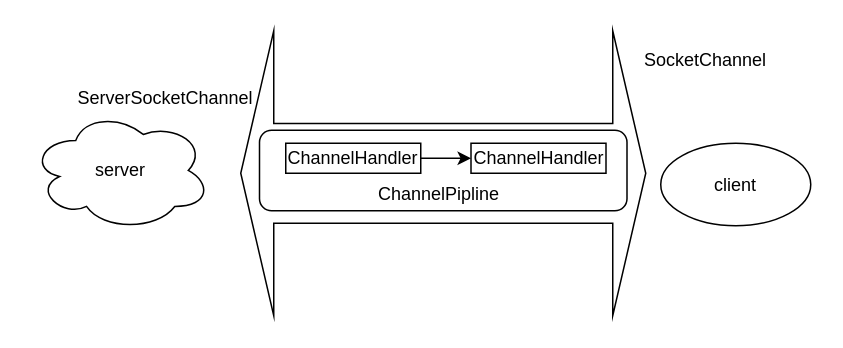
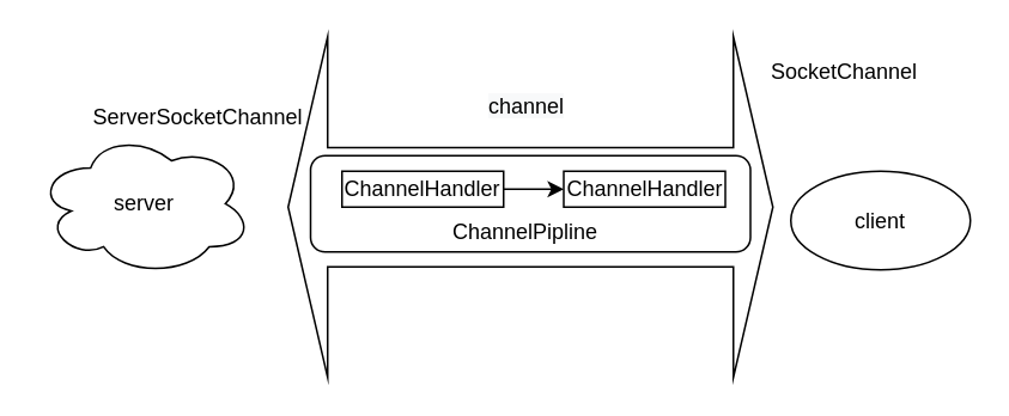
+ <mxCell id="7" value="&lt;meta charset=&quot;utf-8&quot;&gt;&lt;span style=&quot;color: rgb(0, 0, 0); font-family: helvetica; font-size: 12px; font-style: normal; font-weight: 400; letter-spacing: normal; text-align: center; text-indent: 0px; text-transform: none; word-spacing: 0px; background-color: rgb(248, 249, 250); display: inline; float: none;&quot;&gt;channel&lt;/span&gt;" style="text;whiteSpace=wrap;html=1;" vertex="1" parent="1"><mxGeometry x="270" y="45" width="70" height="30" as="geometry" /></mxCell>
